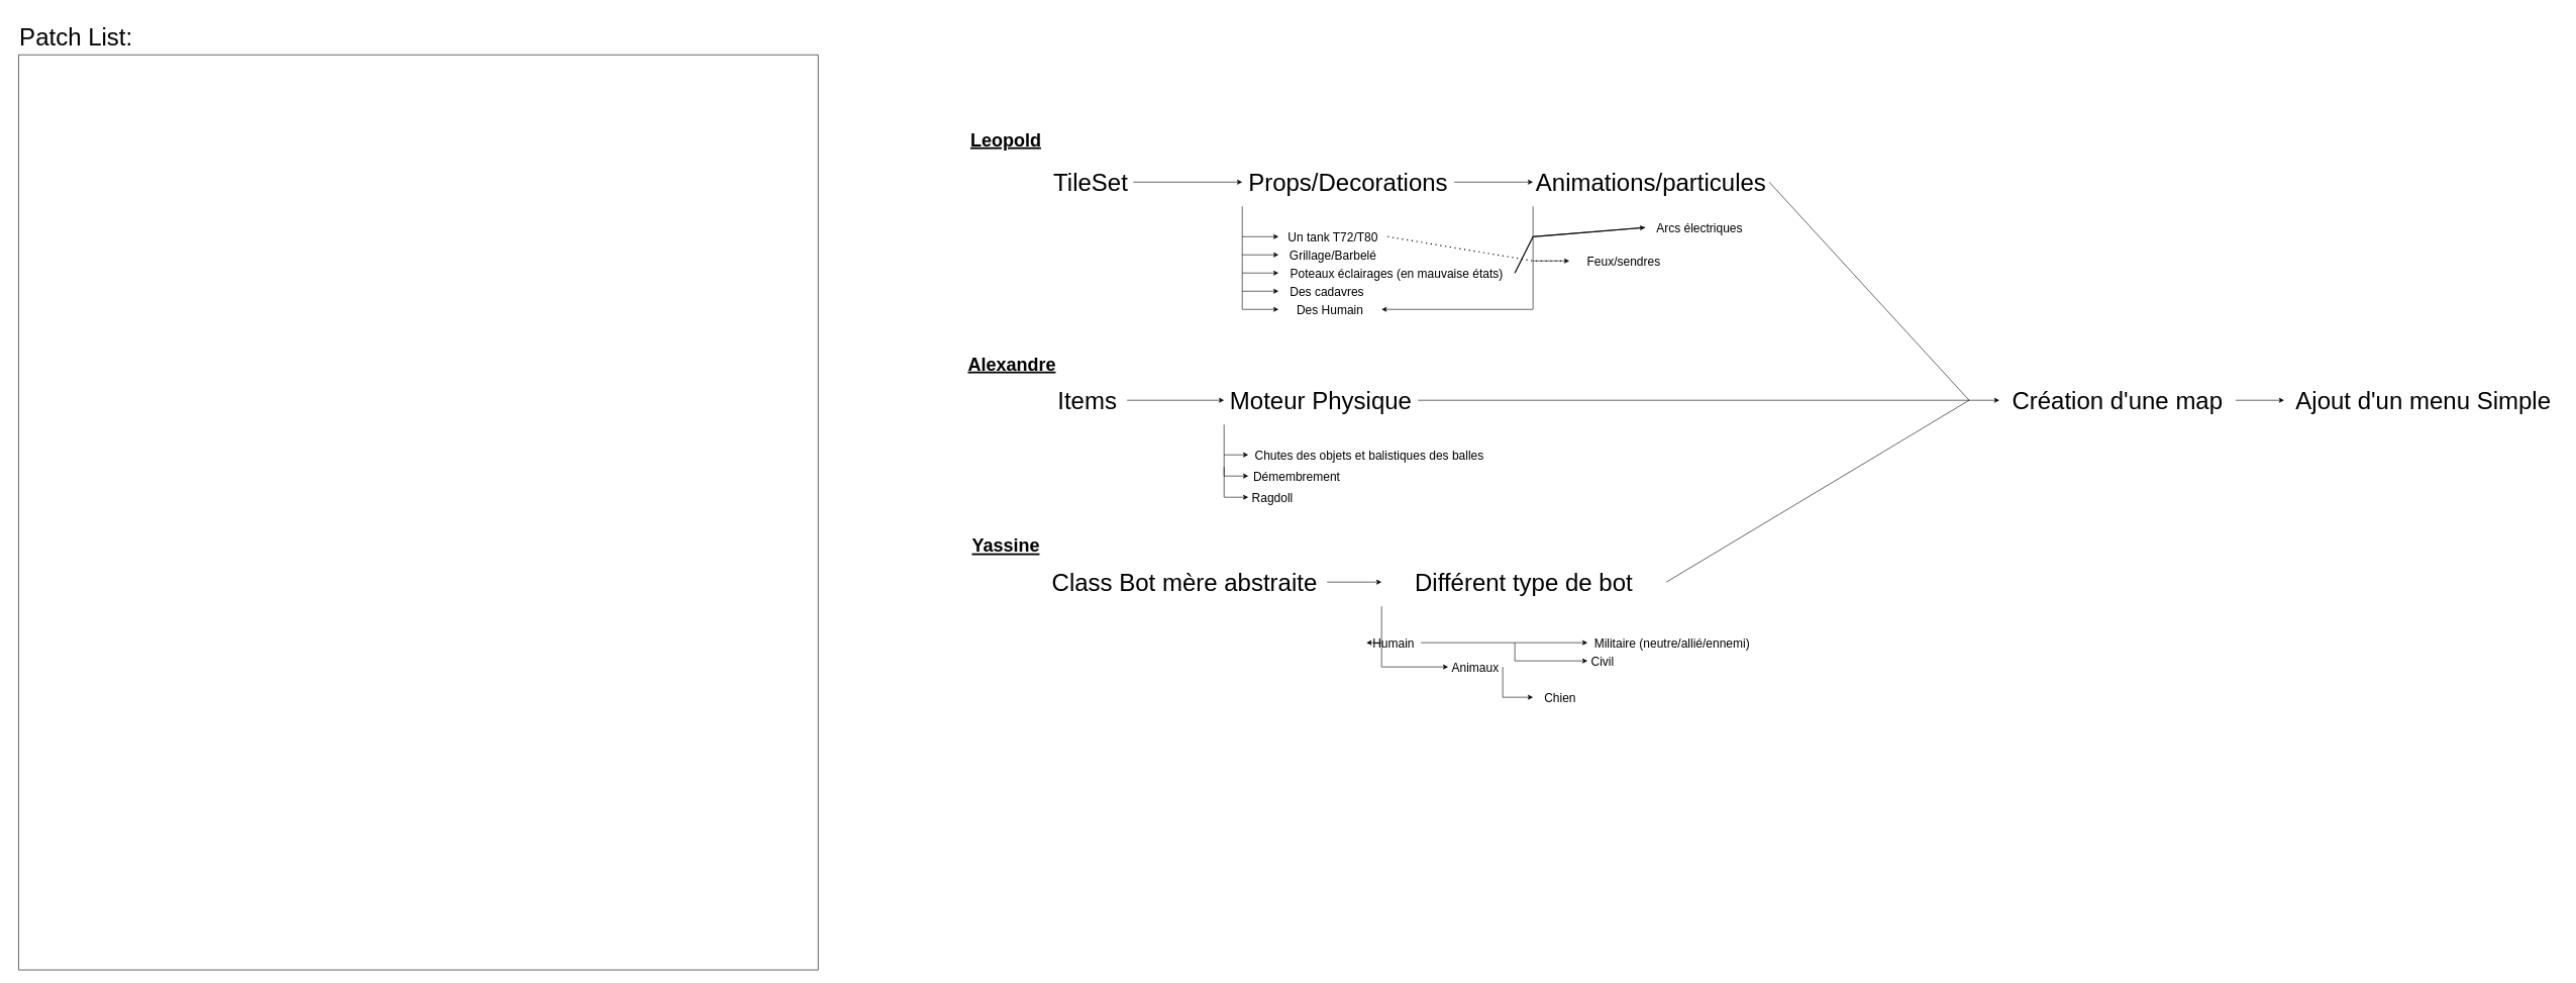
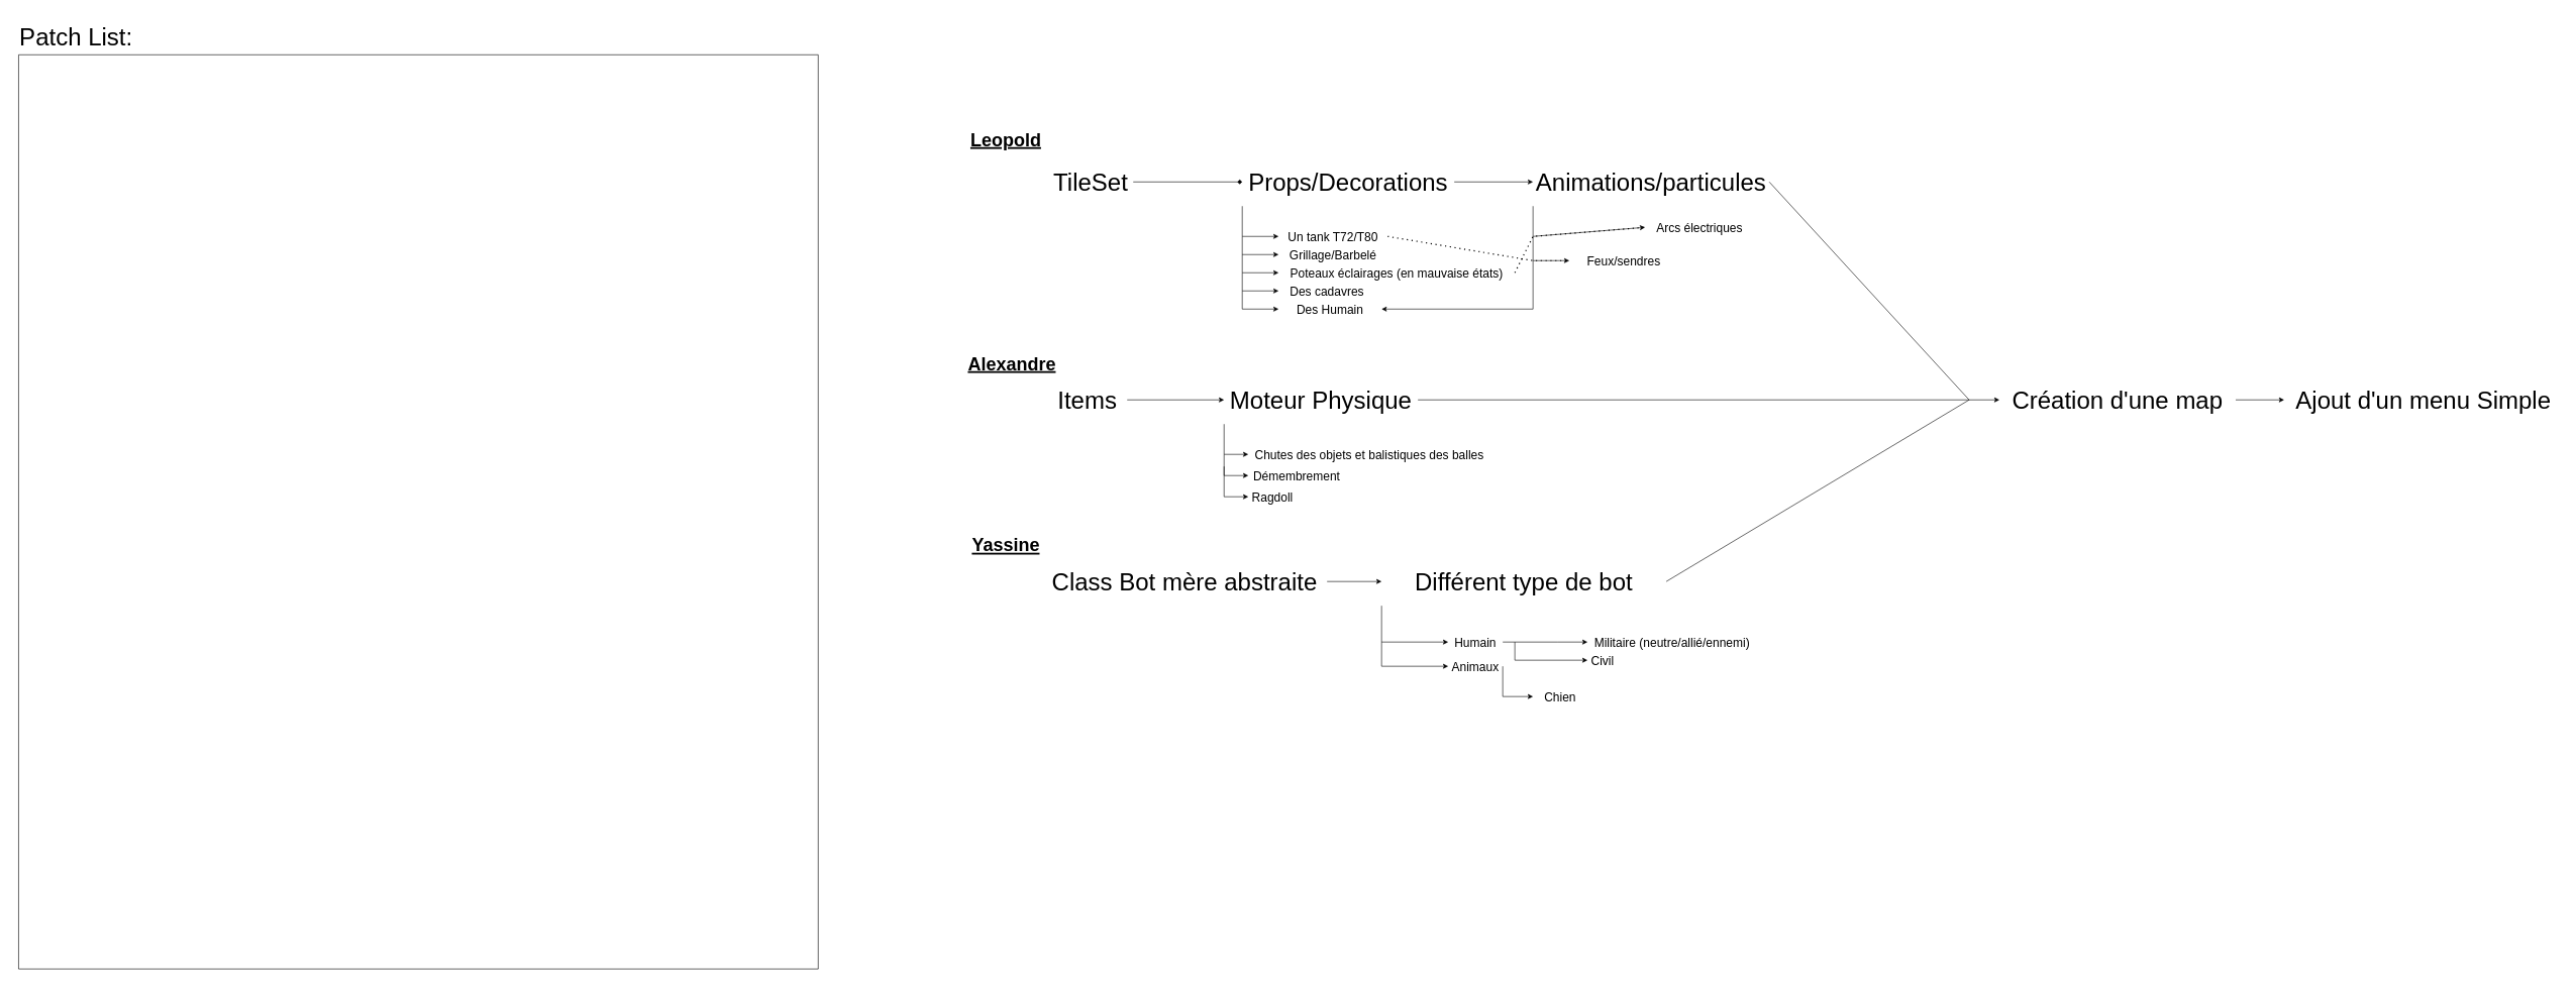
- <mxCell id="3" value="" style="endArrow=classic;html=1;rounded=0;exitX=1;exitY=0.5;exitDx=0;exitDy=0;entryX=0;entryY=0.5;entryDx=0;entryDy=0;" parent="1" source="2" target="4" edge="1"><mxGeometry width="50" height="50" relative="1" as="geometry"><mxPoint x="1880" y="300" as="sourcePoint" /><mxPoint x="2050" y="300" as="targetPoint" /></mxGeometry></mxCell>
+ <mxCell id="3" value="" style="endArrow=diamond;html=1;rounded=0;exitX=1;exitY=0.5;exitDx=0;exitDy=0;entryX=0;entryY=0.5;entryDx=0;entryDy=0;" parent="1" source="2" target="4" edge="1"><mxGeometry width="50" height="50" relative="1" as="geometry"><mxPoint x="1880" y="300" as="sourcePoint" /><mxPoint x="2050" y="300" as="targetPoint" /></mxGeometry></mxCell>
- <mxCell id="23" value="" style="endArrow=none;dashed=0;html=1;dashPattern=1 3;strokeWidth=2;rounded=0;entryX=0;entryY=0.5;entryDx=0;entryDy=0;exitX=1;exitY=0.5;exitDx=0;exitDy=0;" parent="1" source="9" target="18" edge="1"><mxGeometry width="50" height="50" relative="1" as="geometry"><mxPoint x="2510" y="440" as="sourcePoint" /><mxPoint x="2810" y="480" as="targetPoint" /><Array as="points"><mxPoint x="2530" y="390" /></Array></mxGeometry></mxCell>
+ <mxCell id="23" value="" style="endArrow=none;dashed=1;html=1;dashPattern=1 3;strokeWidth=2;rounded=0;entryX=0;entryY=0.5;entryDx=0;entryDy=0;exitX=1;exitY=0.5;exitDx=0;exitDy=0;" parent="1" source="9" target="18" edge="1"><mxGeometry width="50" height="50" relative="1" as="geometry"><mxPoint x="2510" y="440" as="sourcePoint" /><mxPoint x="2810" y="480" as="targetPoint" /><Array as="points"><mxPoint x="2530" y="390" /></Array></mxGeometry></mxCell>
- <mxCell id="39" value="&lt;span&gt;Humain&lt;/span&gt;" style="text;html=1;align=center;verticalAlign=middle;whiteSpace=wrap;rounded=0;fontSize=20;" parent="1" vertex="1"><mxGeometry x="2255" y="1040" width="90" height="40" as="geometry" /></mxCell>
+ <mxCell id="39" value="&lt;span&gt;Humain&lt;/span&gt;" style="text;html=1;align=center;verticalAlign=middle;whiteSpace=wrap;rounded=0;fontSize=20;" parent="1" vertex="1"><mxGeometry x="2390" y="1040" width="90" height="40" as="geometry" /></mxCell>
